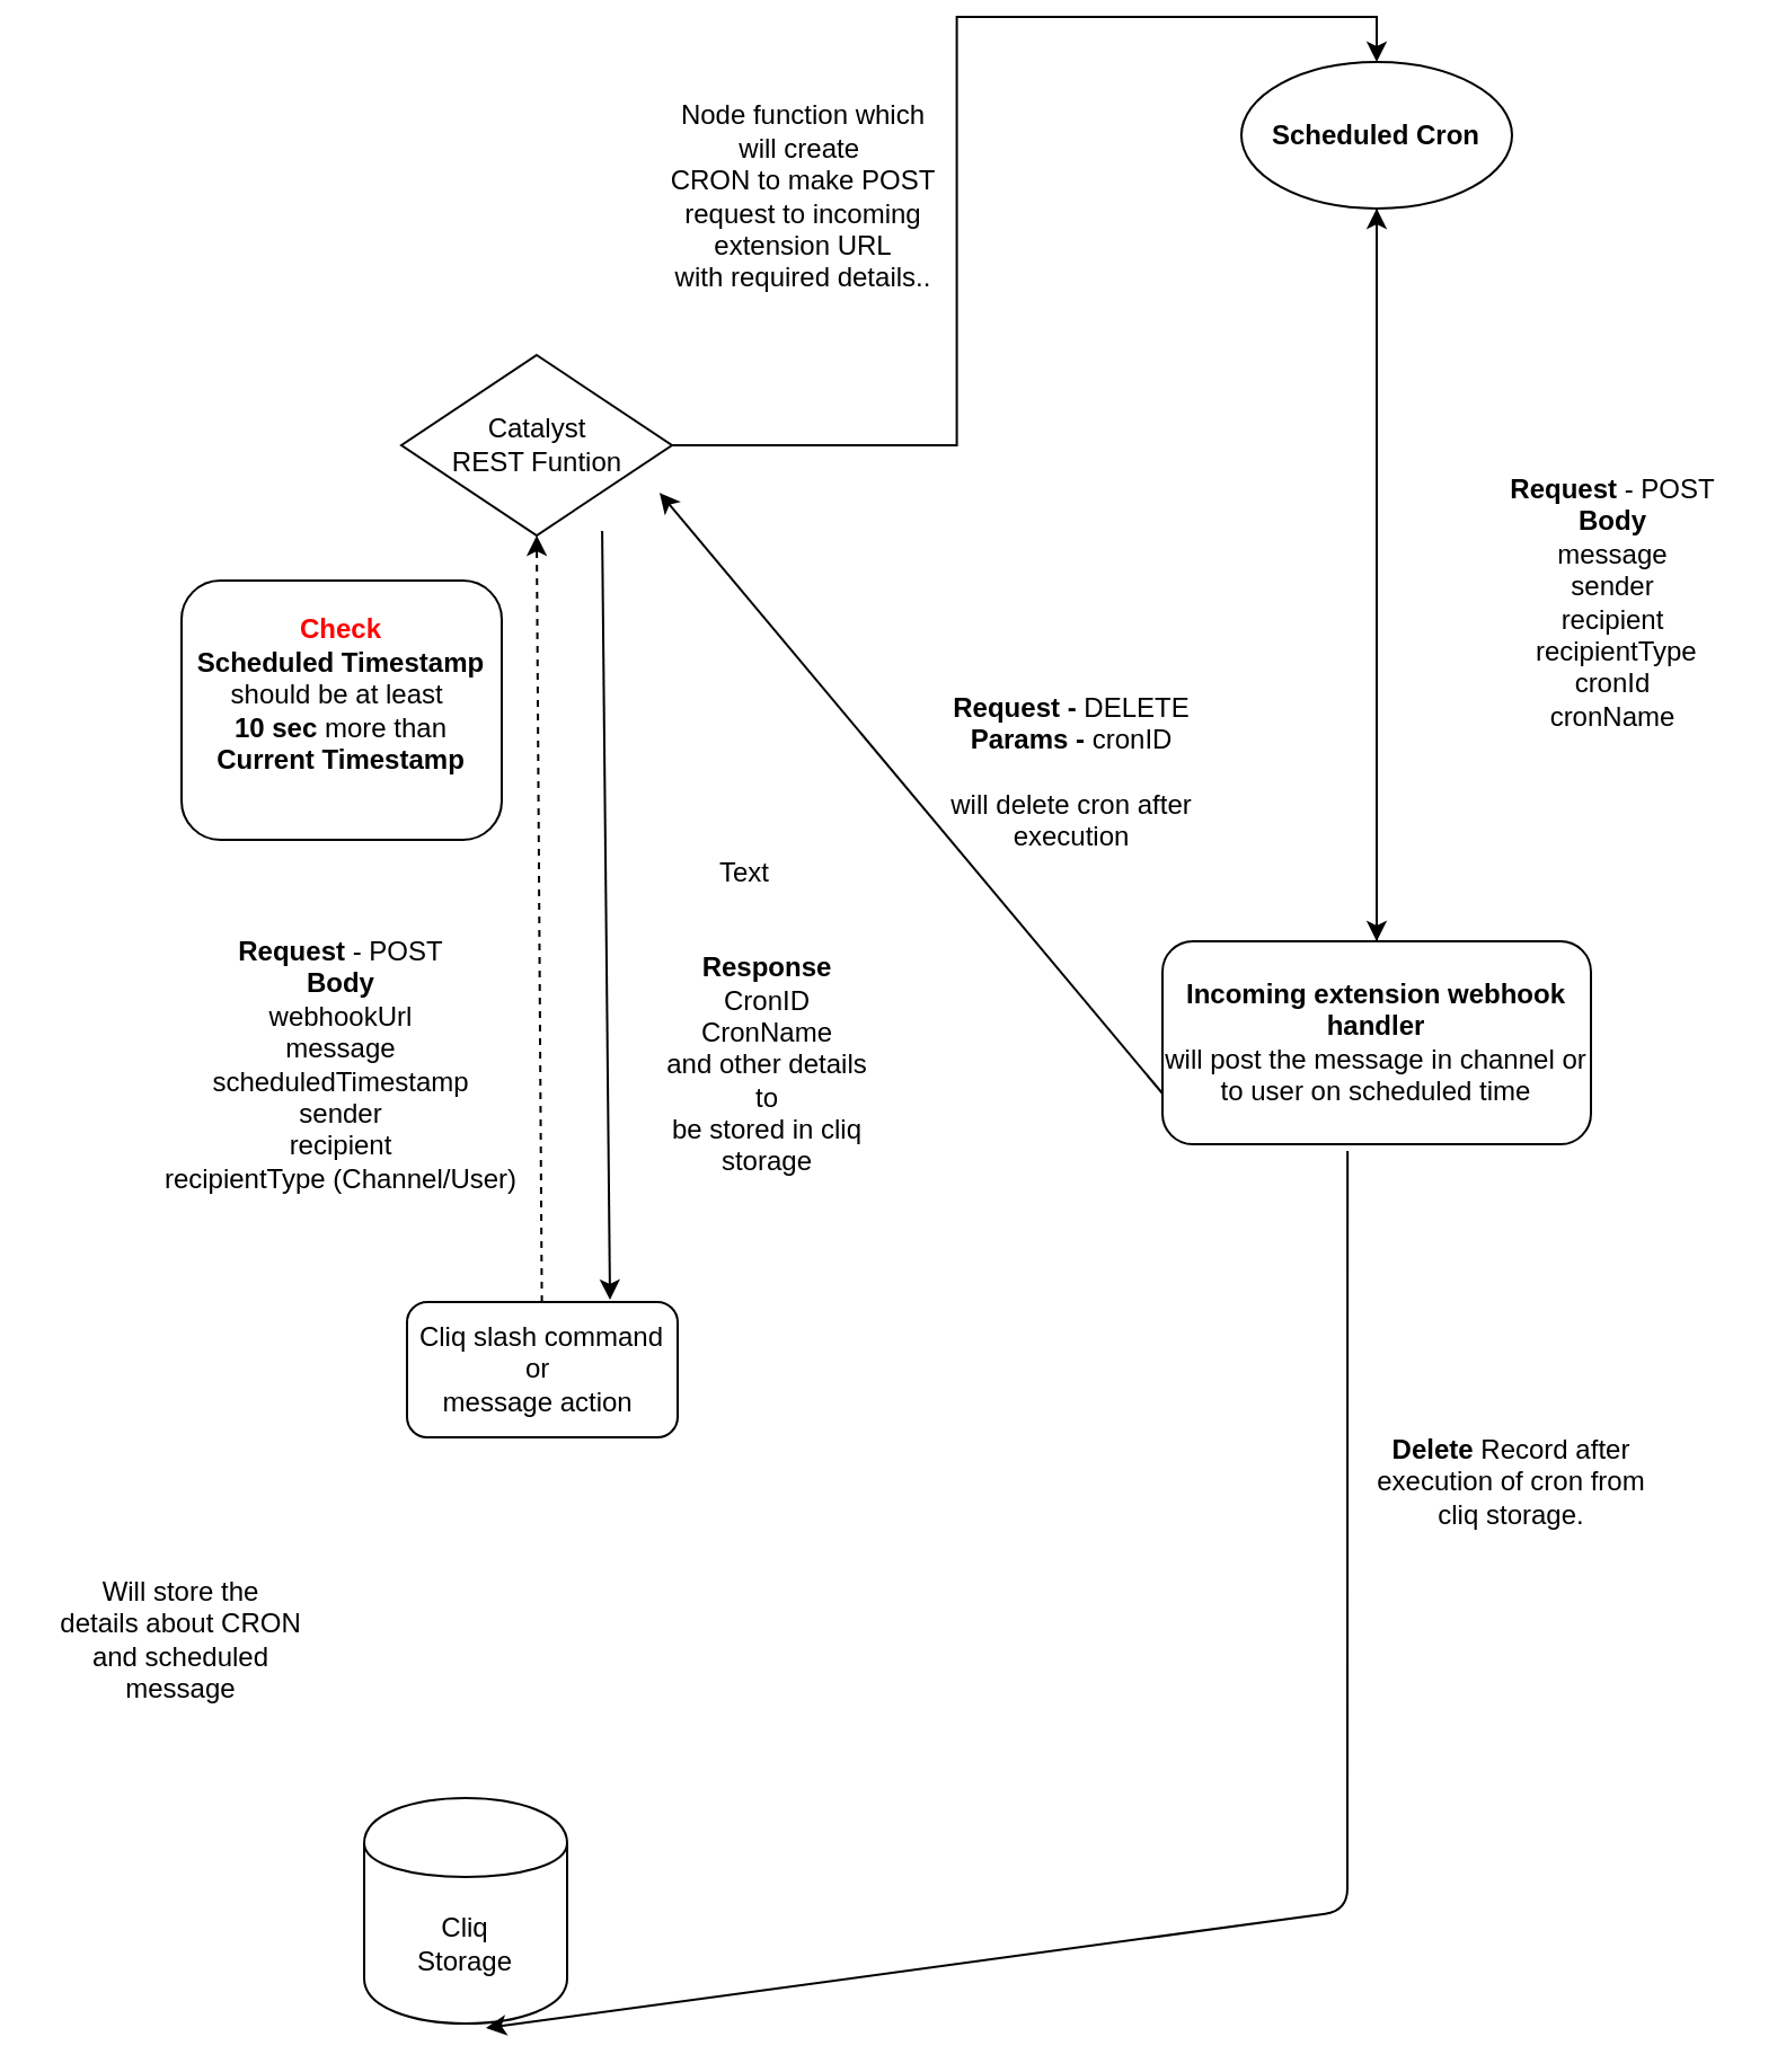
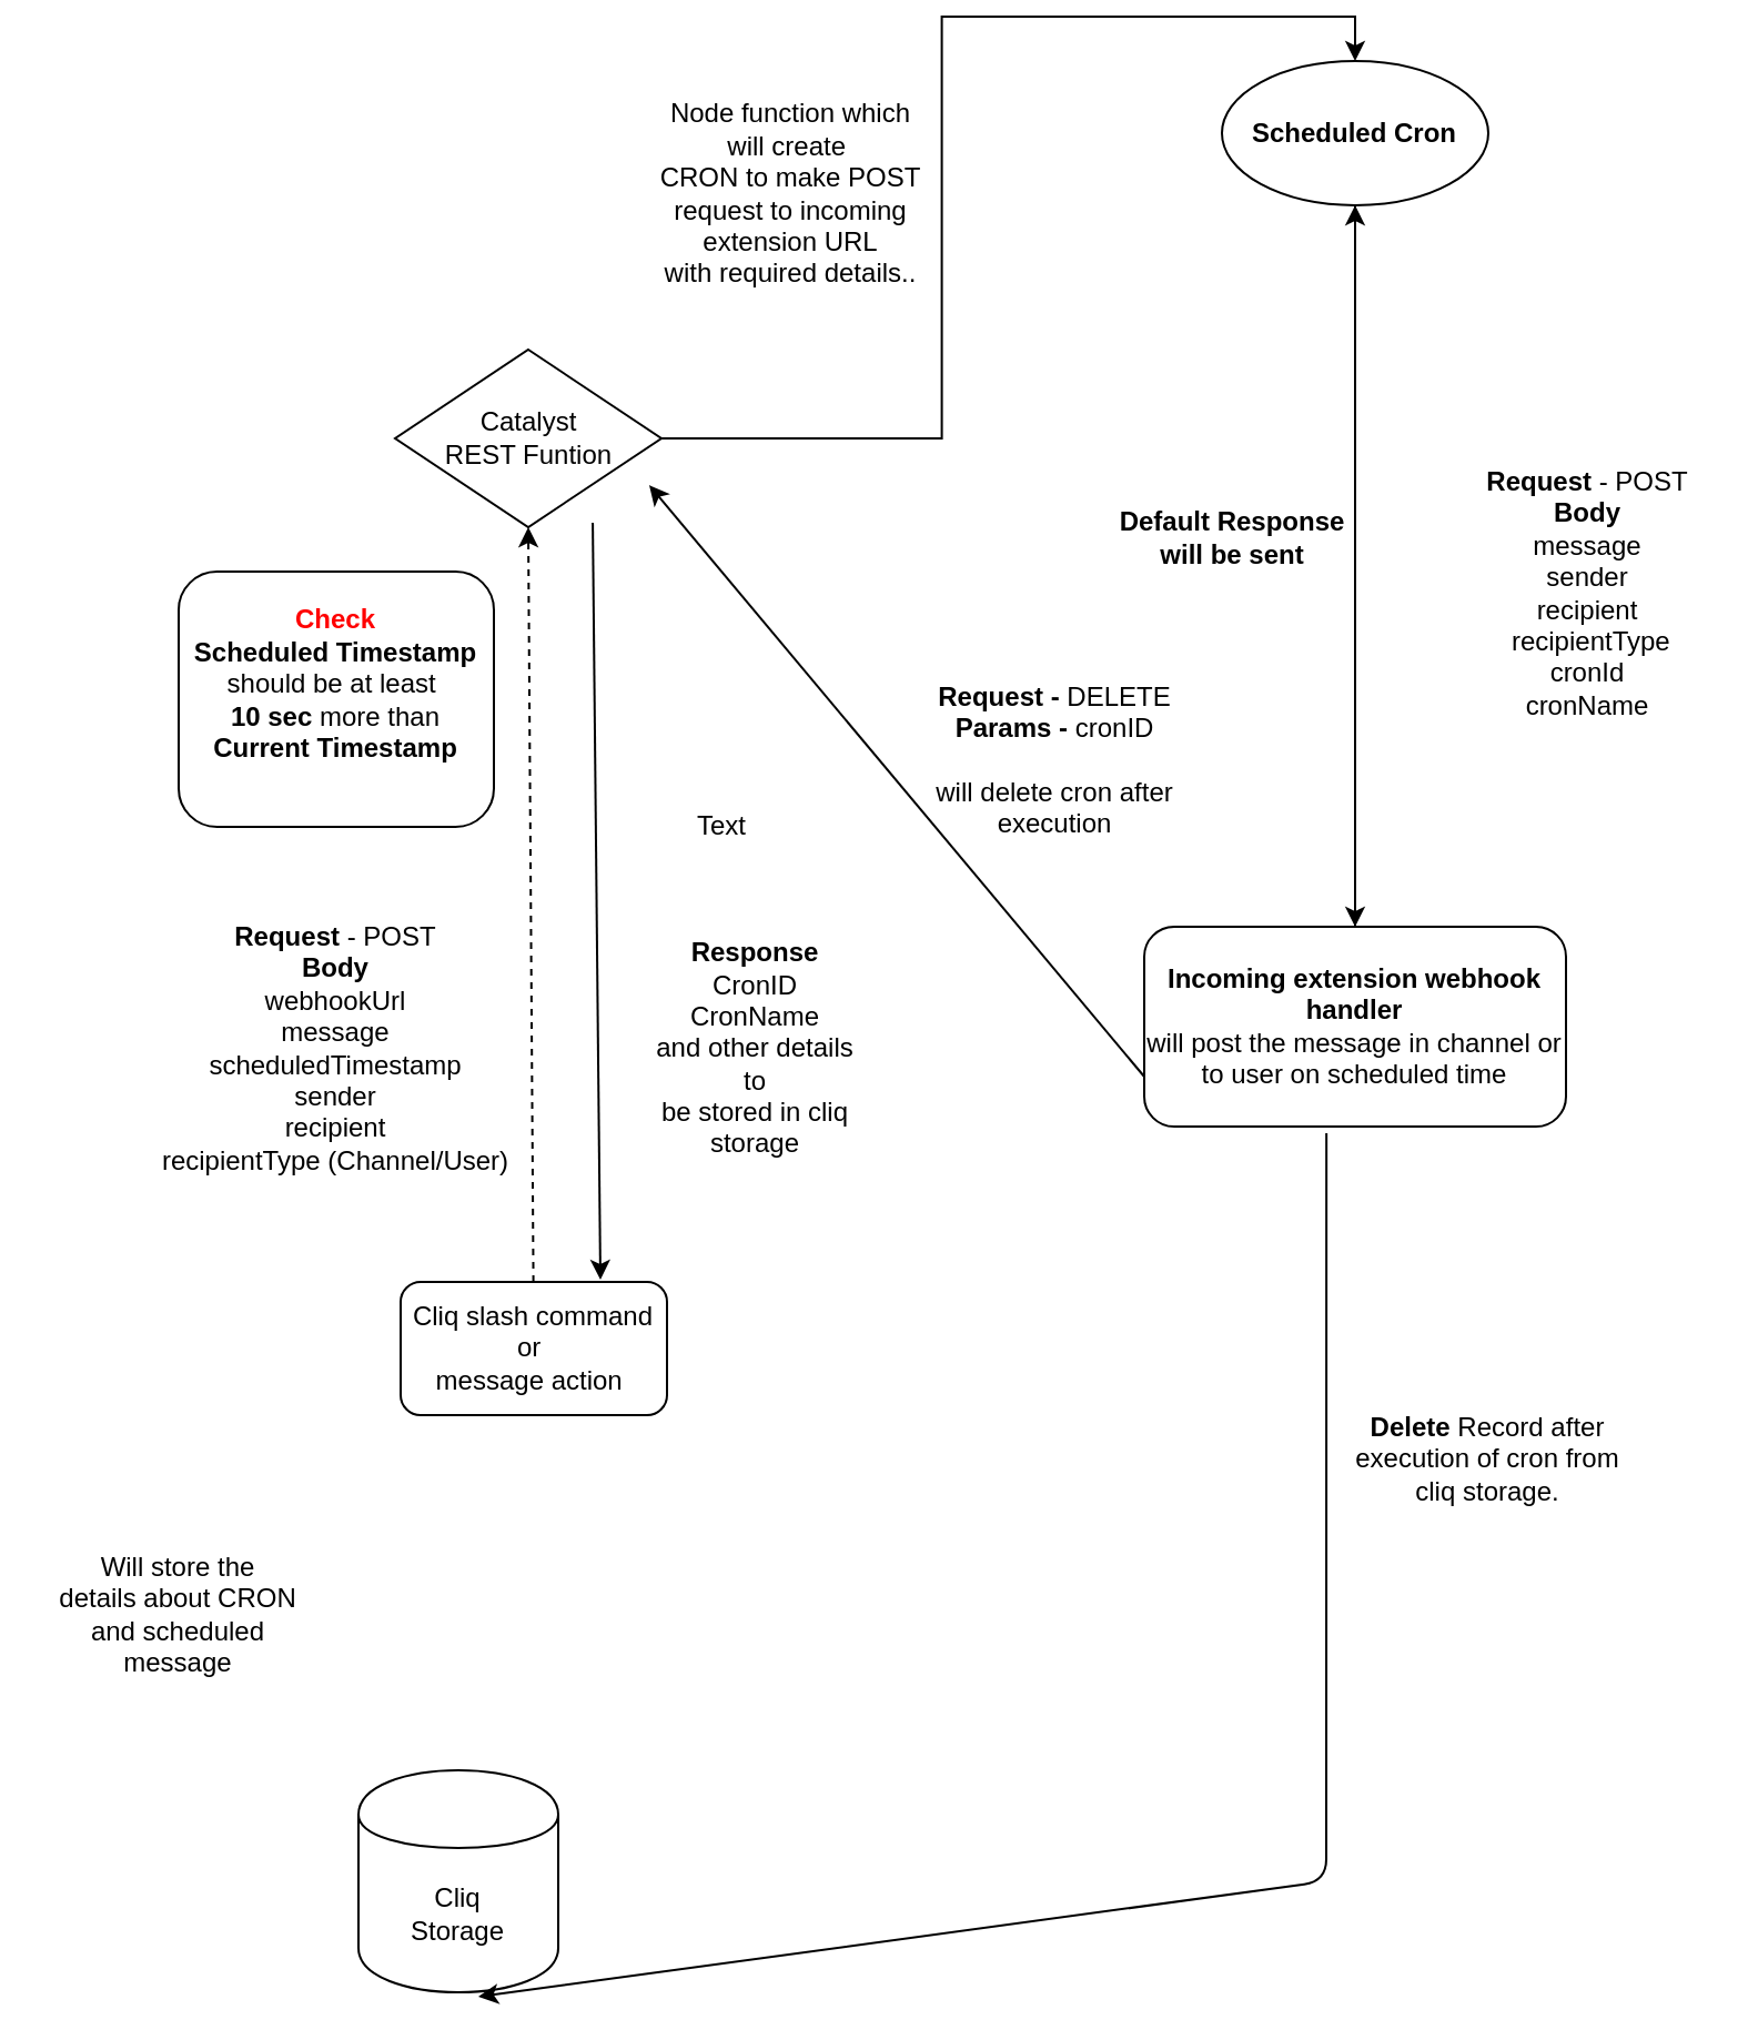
+ <mxCell id="17" value="&lt;b&gt;Default Response will be sent&lt;/b&gt;" style="text;html=1;strokeColor=none;fillColor=none;align=center;verticalAlign=middle;whiteSpace=wrap;rounded=0;" parent="1" vertex="1"><mxGeometry x="500" y="210" width="110" height="50" as="geometry" /></mxCell>
- <mxCell id="19" value="Text" style="text;html=1;strokeColor=none;fillColor=none;align=center;verticalAlign=middle;whiteSpace=wrap;rounded=0;" parent="1" vertex="1"><mxGeometry x="310" y="370" width="40" height="20" as="geometry" /></mxCell>
+ <mxCell id="19" value="Text" style="text;html=1;strokeColor=none;fillColor=none;align=center;verticalAlign=middle;whiteSpace=wrap;rounded=0;" parent="1" vertex="1"><mxGeometry x="305" y="355" width="40" height="20" as="geometry" /></mxCell>
